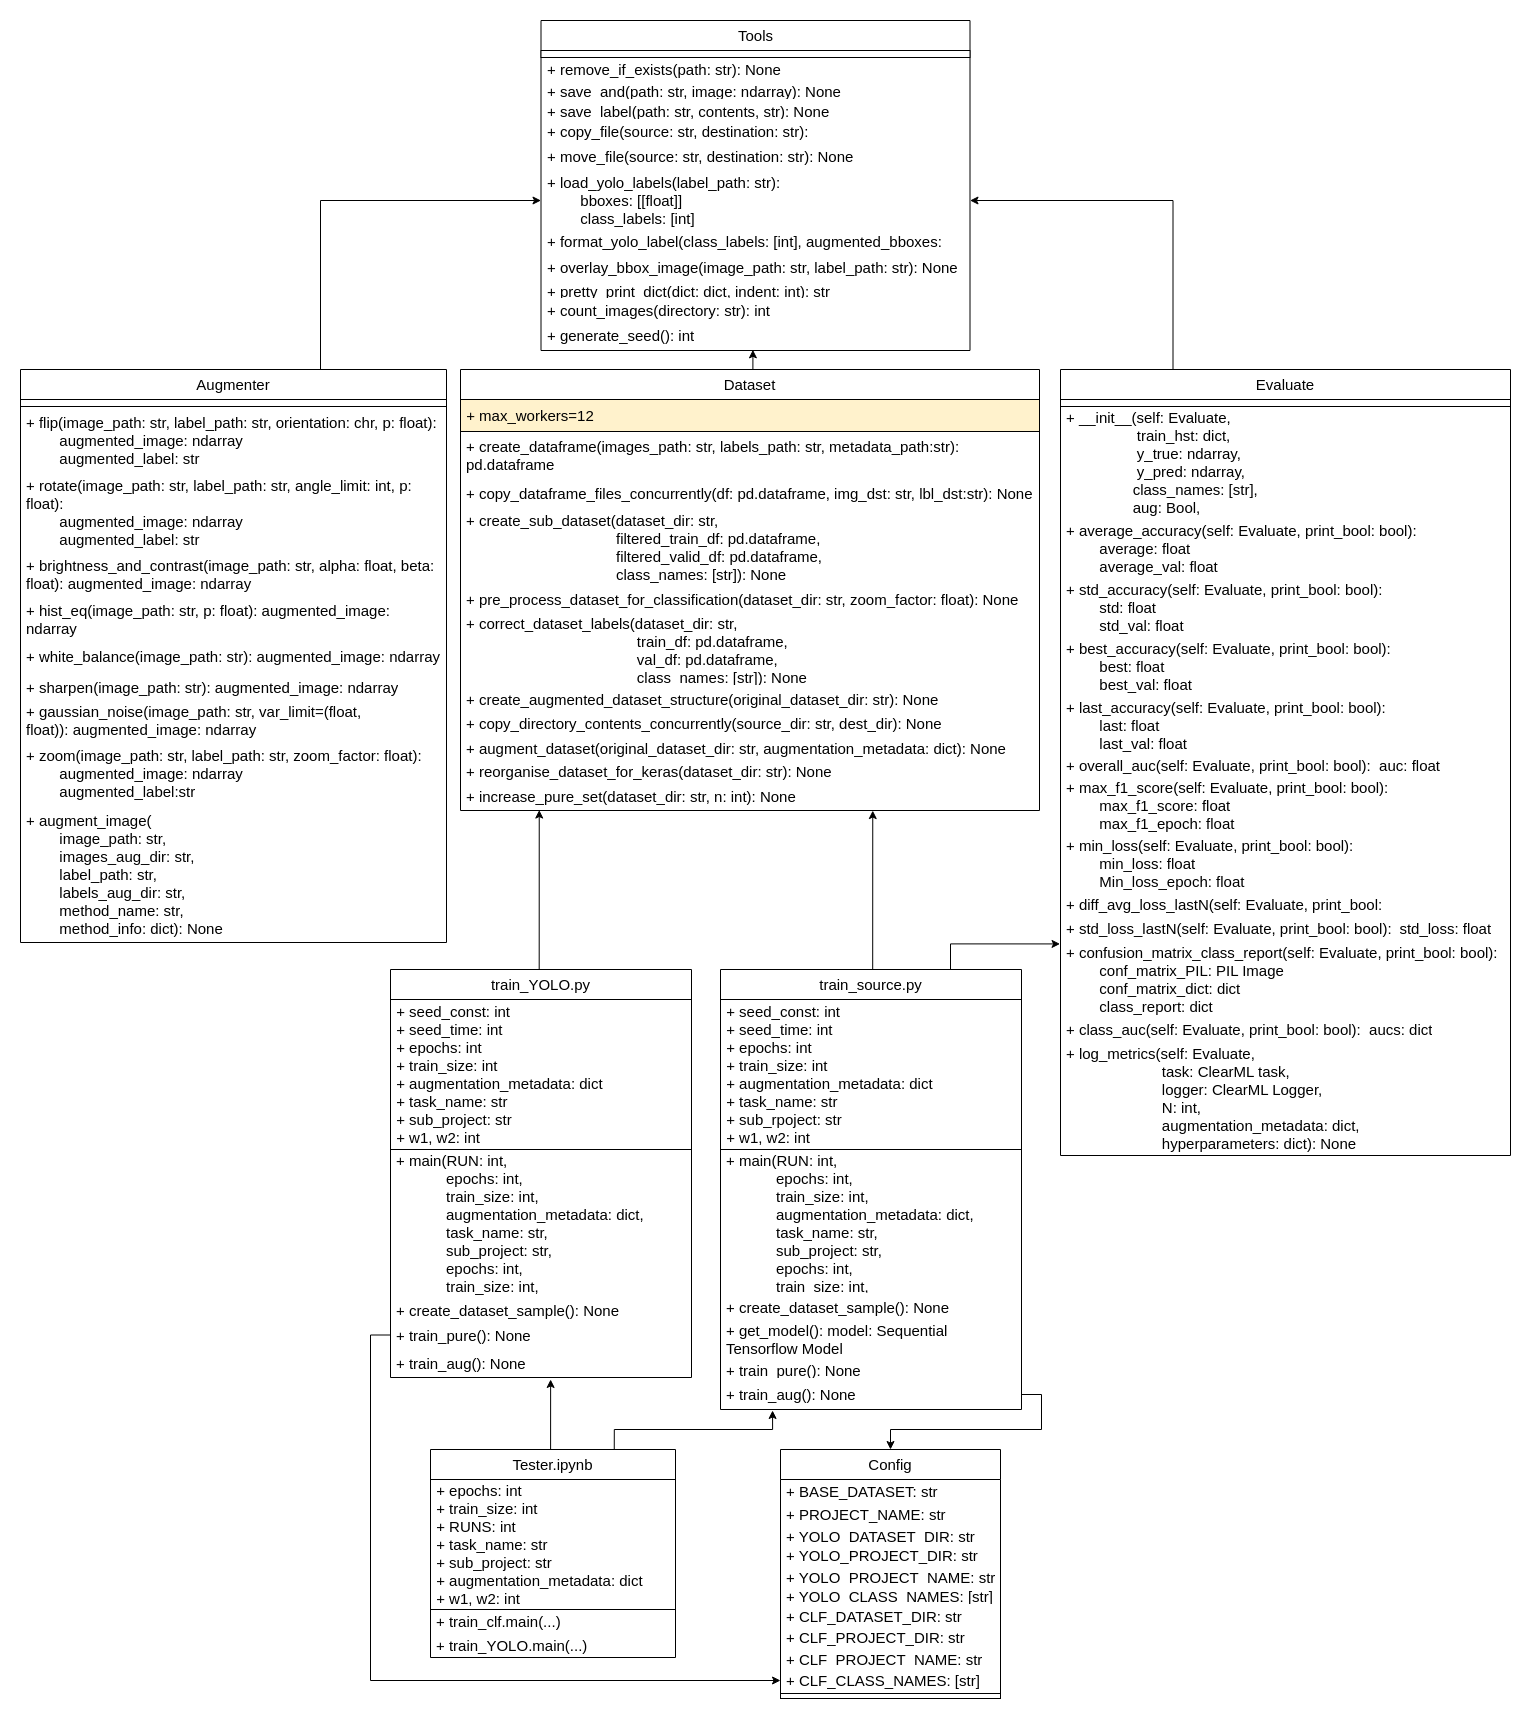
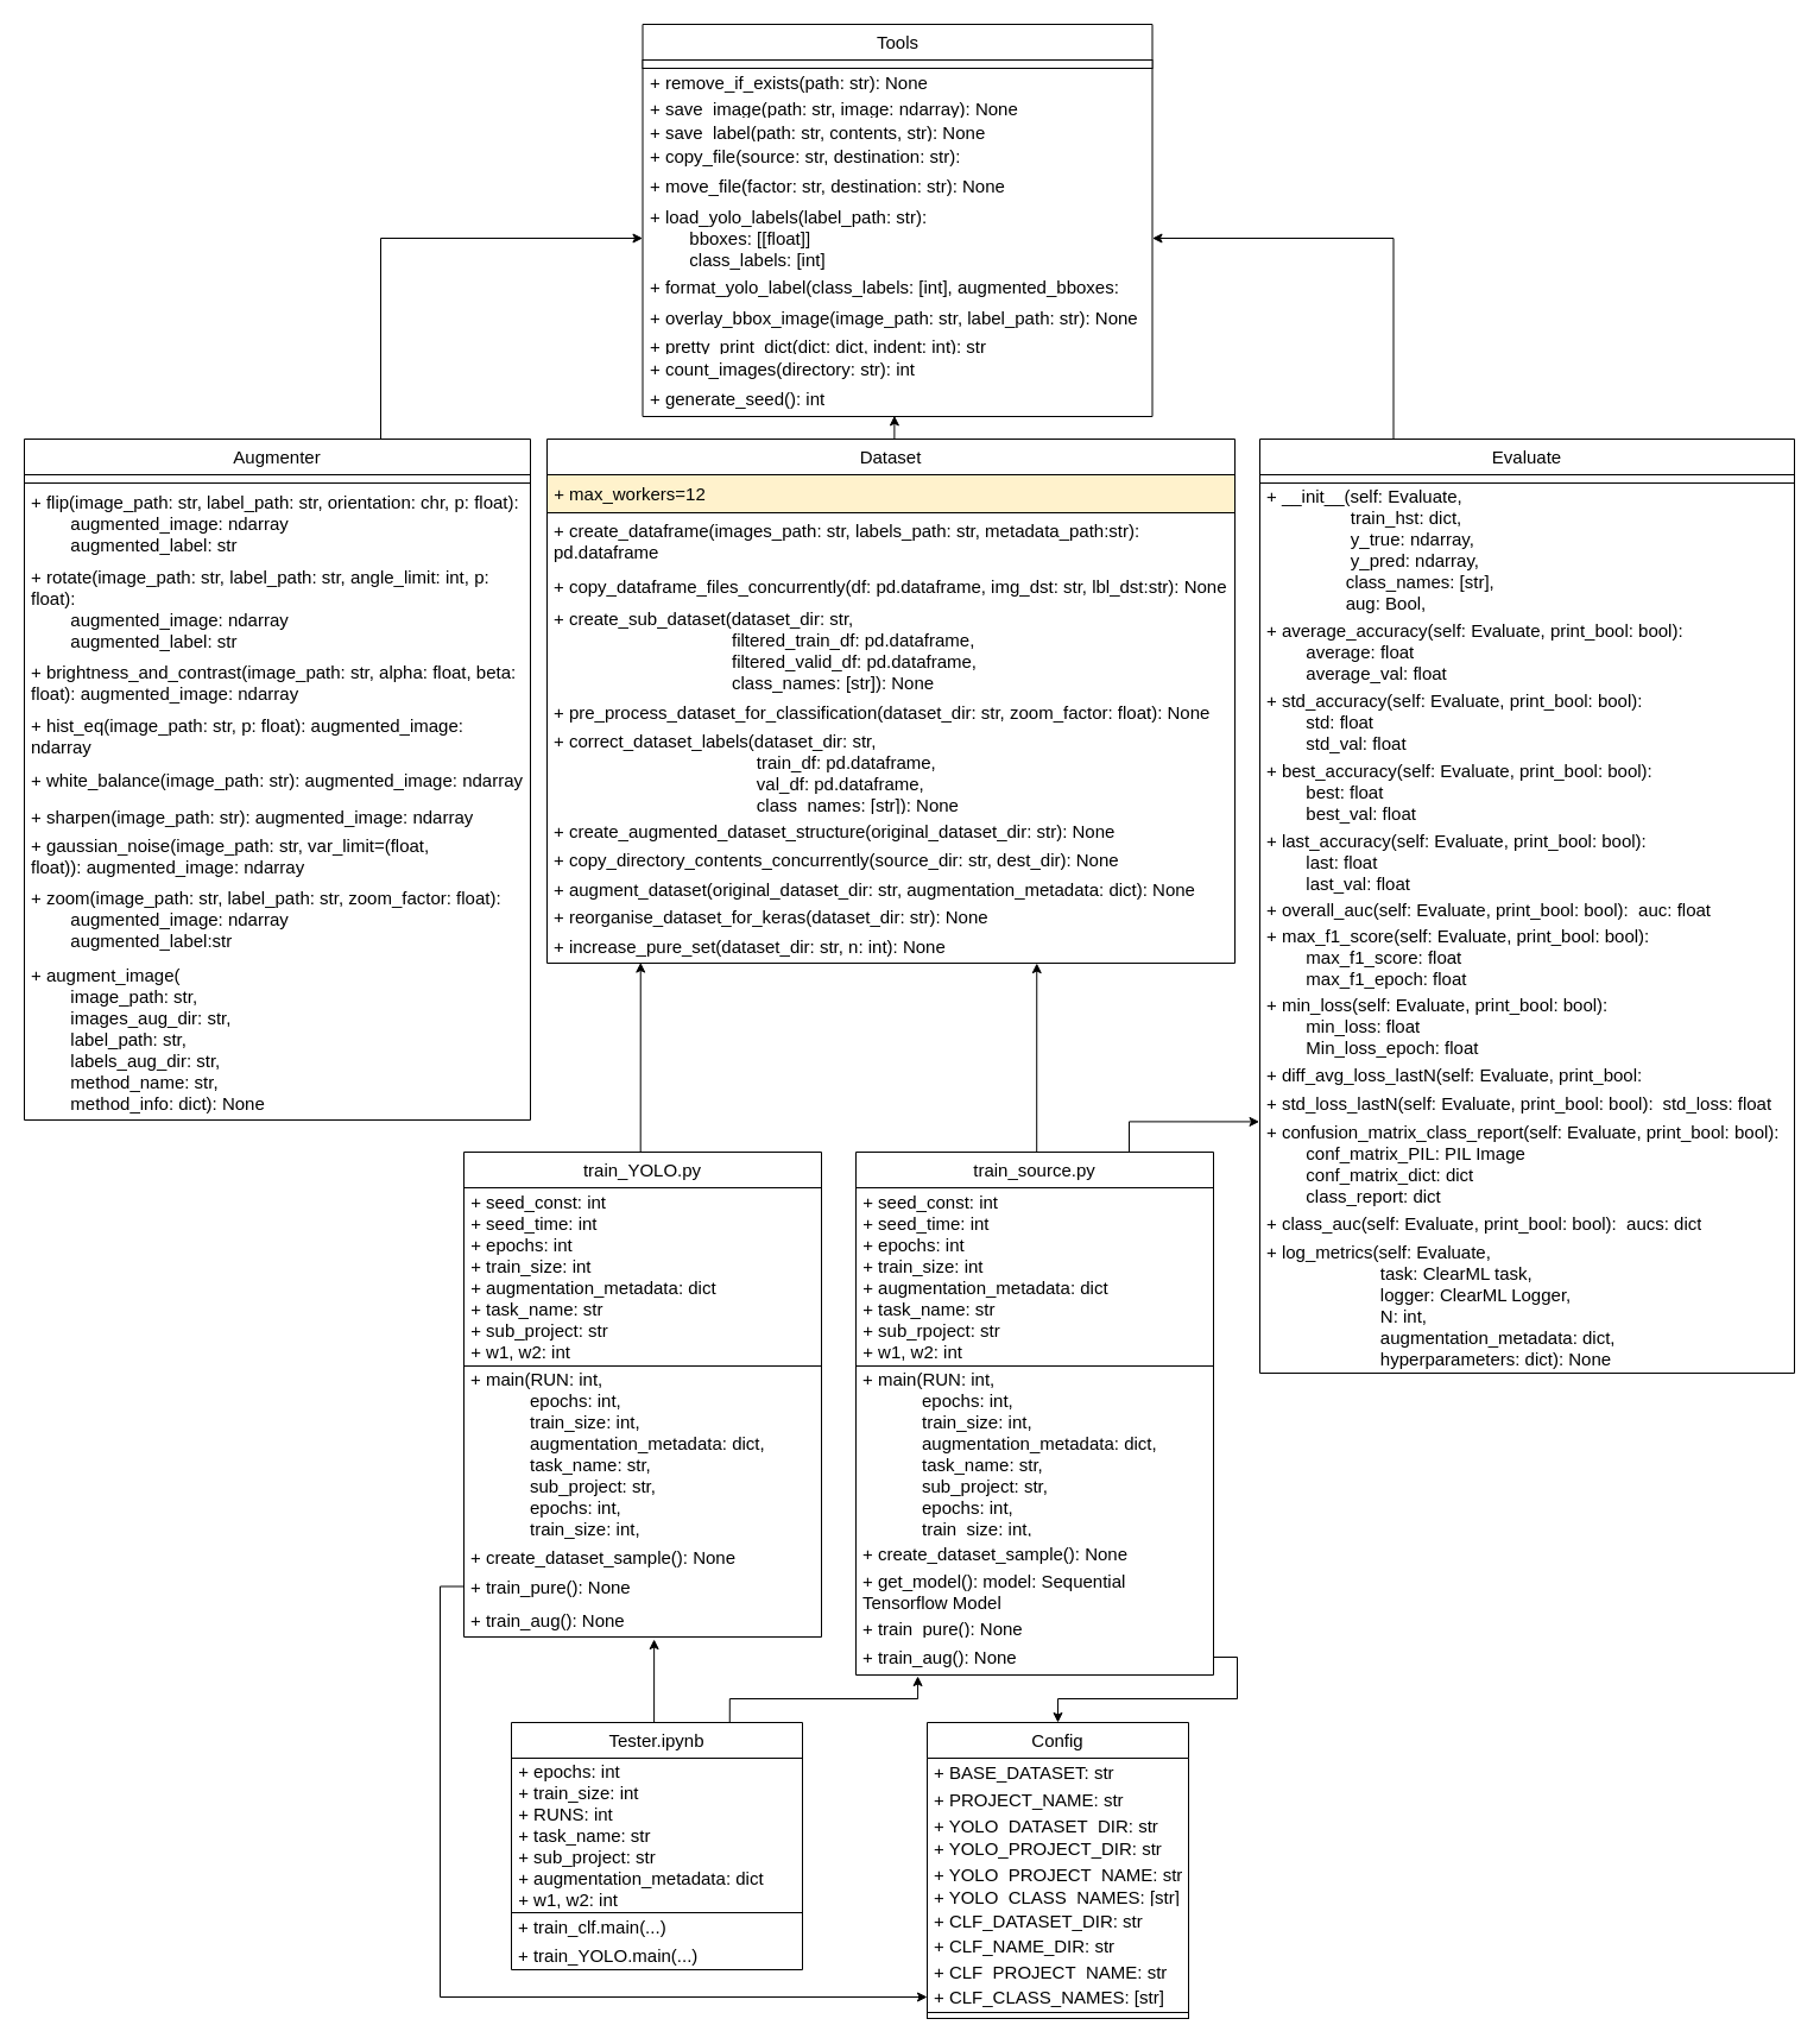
- <mxCell id="5" value="+ save_and(path: str, image: ndarray): None" style="text;strokeColor=none;fillColor=none;align=left;verticalAlign=middle;spacingLeft=4;spacingRight=4;overflow=hidden;points=[[0,0.5],[1,0.5]];portConstraint=eastwest;rotatable=0;whiteSpace=wrap;html=1;fontStyle=0;fontSize=15;" parent="2" vertex="1"><mxGeometry y="60" width="429" height="20" as="geometry" /></mxCell>
+ <mxCell id="5" value="+ save_image(path: str, image: ndarray): None" style="text;strokeColor=none;fillColor=none;align=left;verticalAlign=middle;spacingLeft=4;spacingRight=4;overflow=hidden;points=[[0,0.5],[1,0.5]];portConstraint=eastwest;rotatable=0;whiteSpace=wrap;html=1;fontStyle=0;fontSize=15;" parent="2" vertex="1"><mxGeometry y="60" width="429" height="20" as="geometry" /></mxCell>
- <mxCell id="8" value="+ move_file(source: str, destination: str): None" style="text;strokeColor=none;fillColor=none;align=left;verticalAlign=middle;spacingLeft=4;spacingRight=4;overflow=hidden;points=[[0,0.5],[1,0.5]];portConstraint=eastwest;rotatable=0;whiteSpace=wrap;html=1;fontStyle=0;fontSize=15;" parent="2" vertex="1"><mxGeometry y="122" width="429" height="28" as="geometry" /></mxCell>
+ <mxCell id="8" value="+ move_file(factor: str, destination: str): None" style="text;strokeColor=none;fillColor=none;align=left;verticalAlign=middle;spacingLeft=4;spacingRight=4;overflow=hidden;points=[[0,0.5],[1,0.5]];portConstraint=eastwest;rotatable=0;whiteSpace=wrap;html=1;fontStyle=0;fontSize=15;" parent="2" vertex="1"><mxGeometry y="122" width="429" height="28" as="geometry" /></mxCell>
- <mxCell id="47" value="+ CLF_PROJECT_DIR: str" style="text;strokeColor=none;fillColor=none;align=left;verticalAlign=middle;spacingLeft=4;spacingRight=4;overflow=hidden;points=[[0,0.5],[1,0.5]];portConstraint=eastwest;rotatable=0;whiteSpace=wrap;html=1;fontStyle=0;fontSize=15;" parent="39" vertex="1"><mxGeometry y="177" width="220" height="22" as="geometry" /></mxCell>
+ <mxCell id="47" value="+ CLF_NAME_DIR: str" style="text;strokeColor=none;fillColor=none;align=left;verticalAlign=middle;spacingLeft=4;spacingRight=4;overflow=hidden;points=[[0,0.5],[1,0.5]];portConstraint=eastwest;rotatable=0;whiteSpace=wrap;html=1;fontStyle=0;fontSize=15;" parent="39" vertex="1"><mxGeometry y="177" width="220" height="22" as="geometry" /></mxCell>
